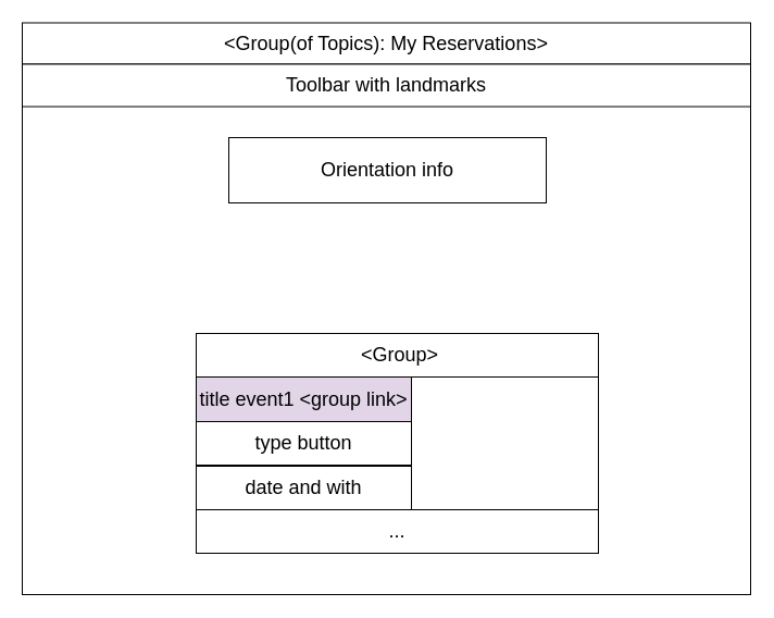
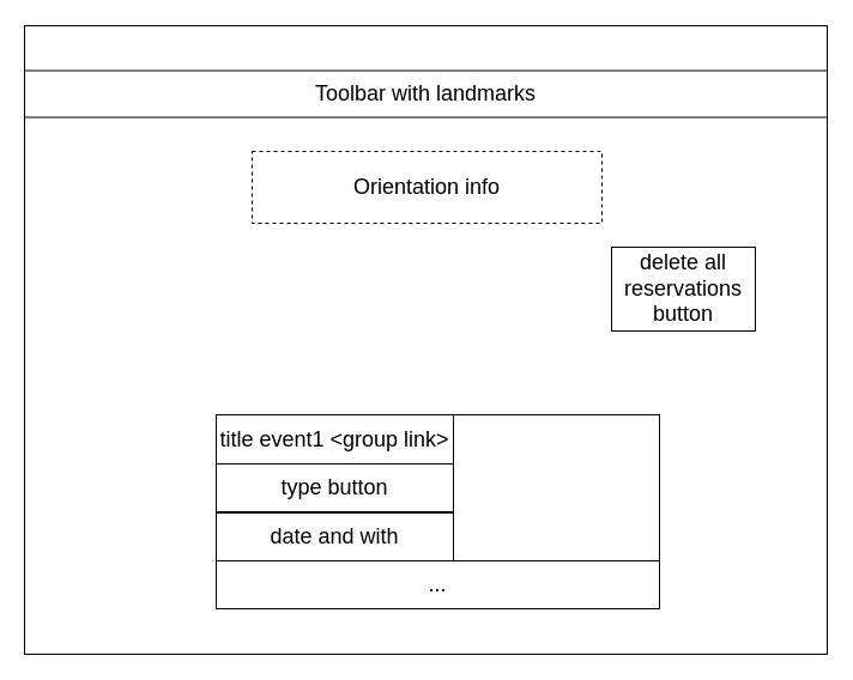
- <mxCell id="4" value="&lt;div style=&quot;text-align: left ; font-size: 18px&quot;&gt;&lt;/div&gt;&lt;span style=&quot;text-align: left&quot;&gt;&amp;lt;Group(of Topics)&lt;/span&gt;&lt;span style=&quot;text-align: left&quot;&gt;: My Reservations&amp;gt;&lt;/span&gt;&lt;span style=&quot;text-align: left&quot;&gt;&lt;br&gt;&lt;/span&gt;" style="rounded=0;whiteSpace=wrap;html=1;fontSize=18;" parent="1" vertex="1"><mxGeometry x="20" y="20.5" width="670" height="38" as="geometry" /></mxCell>
- <mxCell id="12" value="&lt;span style=&quot;font-size: 18px&quot;&gt;Orientation info&lt;/span&gt;" style="rounded=0;whiteSpace=wrap;html=1;" parent="1" vertex="1"><mxGeometry x="210" y="126" width="292" height="60" as="geometry" /></mxCell>
+ <mxCell id="12" value="&lt;span style=&quot;font-size: 18px&quot;&gt;Orientation info&lt;/span&gt;" style="rounded=0;whiteSpace=wrap;html=1;dashed=1;" parent="1" vertex="1"><mxGeometry x="210" y="126" width="292" height="60" as="geometry" /></mxCell>
+ <mxCell id="9" value="delete all reservations&lt;br&gt;button" style="rounded=0;whiteSpace=wrap;html=1;fontSize=18;" parent="1" vertex="1"><mxGeometry x="510" y="206" width="120" height="70" as="geometry" /></mxCell>
- <mxCell id="6" value="&amp;nbsp;&amp;lt;Group&amp;gt;" style="rounded=0;whiteSpace=wrap;html=1;fontSize=18;" parent="1" vertex="1"><mxGeometry x="180" y="306" width="370" height="40" as="geometry" /></mxCell>
- <mxCell id="8" value="title event1 &amp;lt;group link&amp;gt;" style="rounded=0;whiteSpace=wrap;html=1;fontSize=18;fillColor=#e1d5e7;" parent="1" vertex="1"><mxGeometry x="180" y="346" width="198" height="42" as="geometry" /></mxCell>
+ <mxCell id="8" value="title event1 &amp;lt;group link&amp;gt;" style="rounded=0;whiteSpace=wrap;html=1;fontSize=18;" parent="1" vertex="1"><mxGeometry x="180" y="346" width="198" height="42" as="geometry" /></mxCell>
